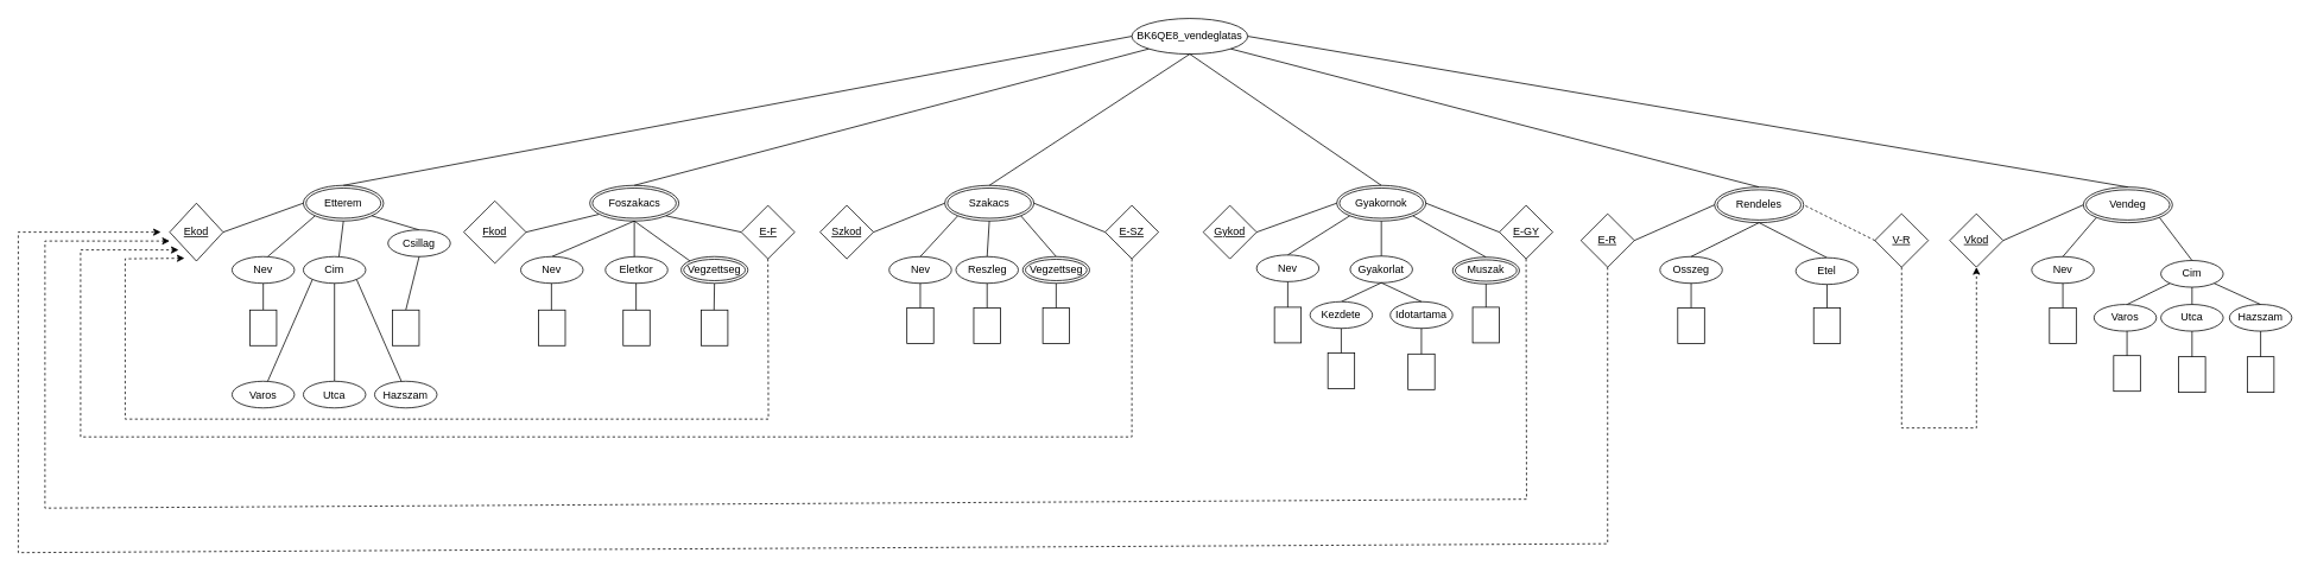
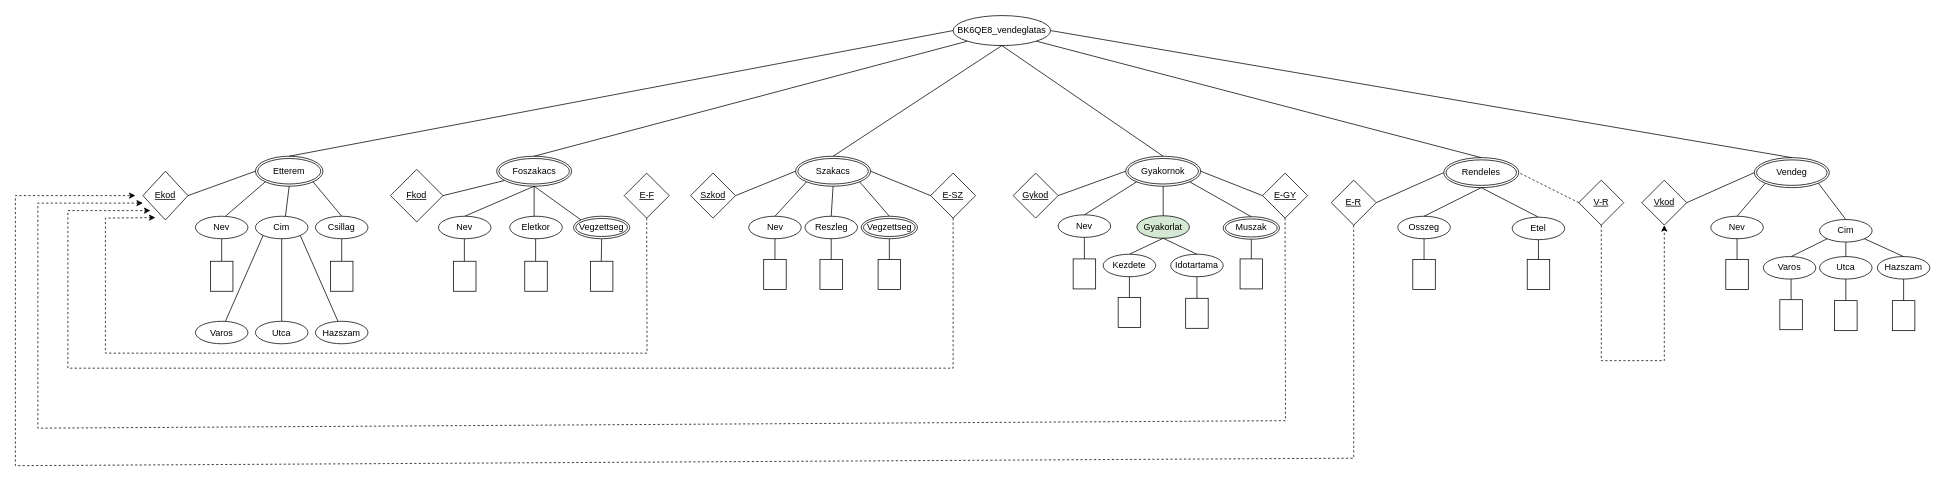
- <mxCell id="24" value="" style="endArrow=none;html=1;rounded=0;entryX=1;entryY=1;entryDx=0;entryDy=0;exitX=0;exitY=0.5;exitDx=0;exitDy=0;" parent="1" source="26" target="21" edge="1"><mxGeometry width="50" height="50" relative="1" as="geometry"><mxPoint x="861.5" y="265" as="sourcePoint" /><mxPoint x="751.5" y="295" as="targetPoint" /></mxGeometry></mxCell>
- <mxCell id="8" value="Csillag" style="ellipse;whiteSpace=wrap;html=1;" parent="1" vertex="1"><mxGeometry x="435" y="257.5" width="70" height="30" as="geometry" /></mxCell>
+ <mxCell id="8" value="Csillag" style="ellipse;whiteSpace=wrap;html=1;" parent="1" vertex="1"><mxGeometry x="420" y="287.5" width="70" height="30" as="geometry" /></mxCell>
- <mxCell id="64" value="Gyakorlat" style="ellipse;whiteSpace=wrap;html=1;" parent="1" vertex="1"><mxGeometry x="1515" y="286.88" width="70" height="30" as="geometry" /></mxCell>
+ <mxCell id="64" value="Gyakorlat" style="ellipse;whiteSpace=wrap;html=1;fillColor=#d5e8d4;" parent="1" vertex="1"><mxGeometry x="1515" y="286.88" width="70" height="30" as="geometry" /></mxCell>
